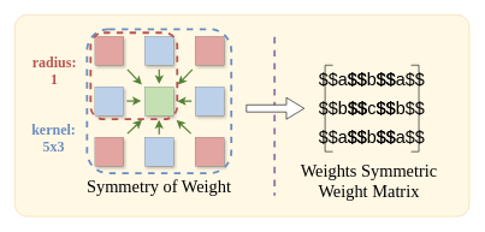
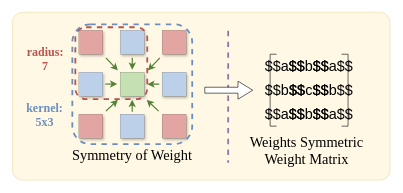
- <mxCell id="36" value="&lt;font size=&quot;1&quot; color=&quot;#b85450&quot; face=&quot;Consolas&quot; style=&quot;&quot;&gt;&lt;b style=&quot;font-size: 20px;&quot;&gt;radius:&lt;/b&gt;&lt;/font&gt;&lt;div&gt;&lt;font size=&quot;1&quot; color=&quot;#b85450&quot; face=&quot;Consolas&quot; style=&quot;&quot;&gt;&lt;b style=&quot;font-size: 20px;&quot;&gt;1&lt;/b&gt;&lt;/font&gt;&lt;/div&gt;" style="text;html=1;align=center;verticalAlign=middle;whiteSpace=wrap;rounded=0;" parent="1" vertex="1"><mxGeometry x="35" y="76" width="80" height="41" as="geometry" /></mxCell>
+ <mxCell id="36" value="&lt;font size=&quot;1&quot; color=&quot;#b85450&quot; face=&quot;Consolas&quot; style=&quot;&quot;&gt;&lt;b style=&quot;font-size: 20px;&quot;&gt;radius:&lt;/b&gt;&lt;/font&gt;&lt;div&gt;&lt;font size=&quot;1&quot; color=&quot;#b85450&quot; face=&quot;Consolas&quot; style=&quot;&quot;&gt;&lt;b style=&quot;font-size: 20px;&quot;&gt;7&lt;/b&gt;&lt;/font&gt;&lt;/div&gt;" style="text;html=1;align=center;verticalAlign=middle;whiteSpace=wrap;rounded=0;" parent="1" vertex="1"><mxGeometry x="35" y="76" width="80" height="41" as="geometry" /></mxCell>
